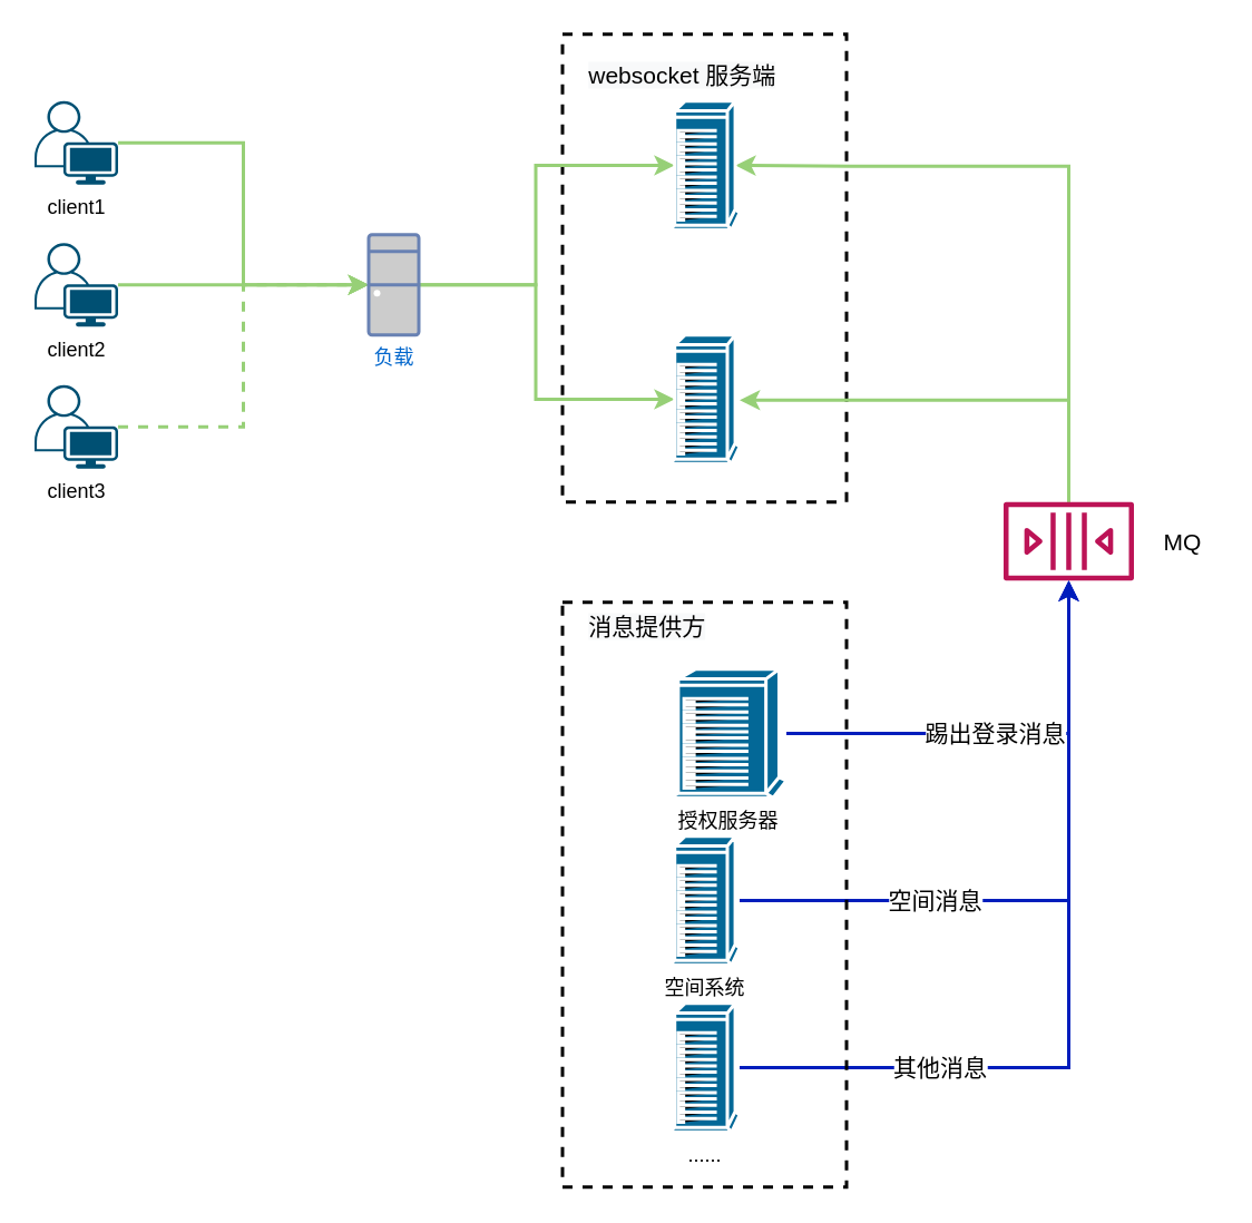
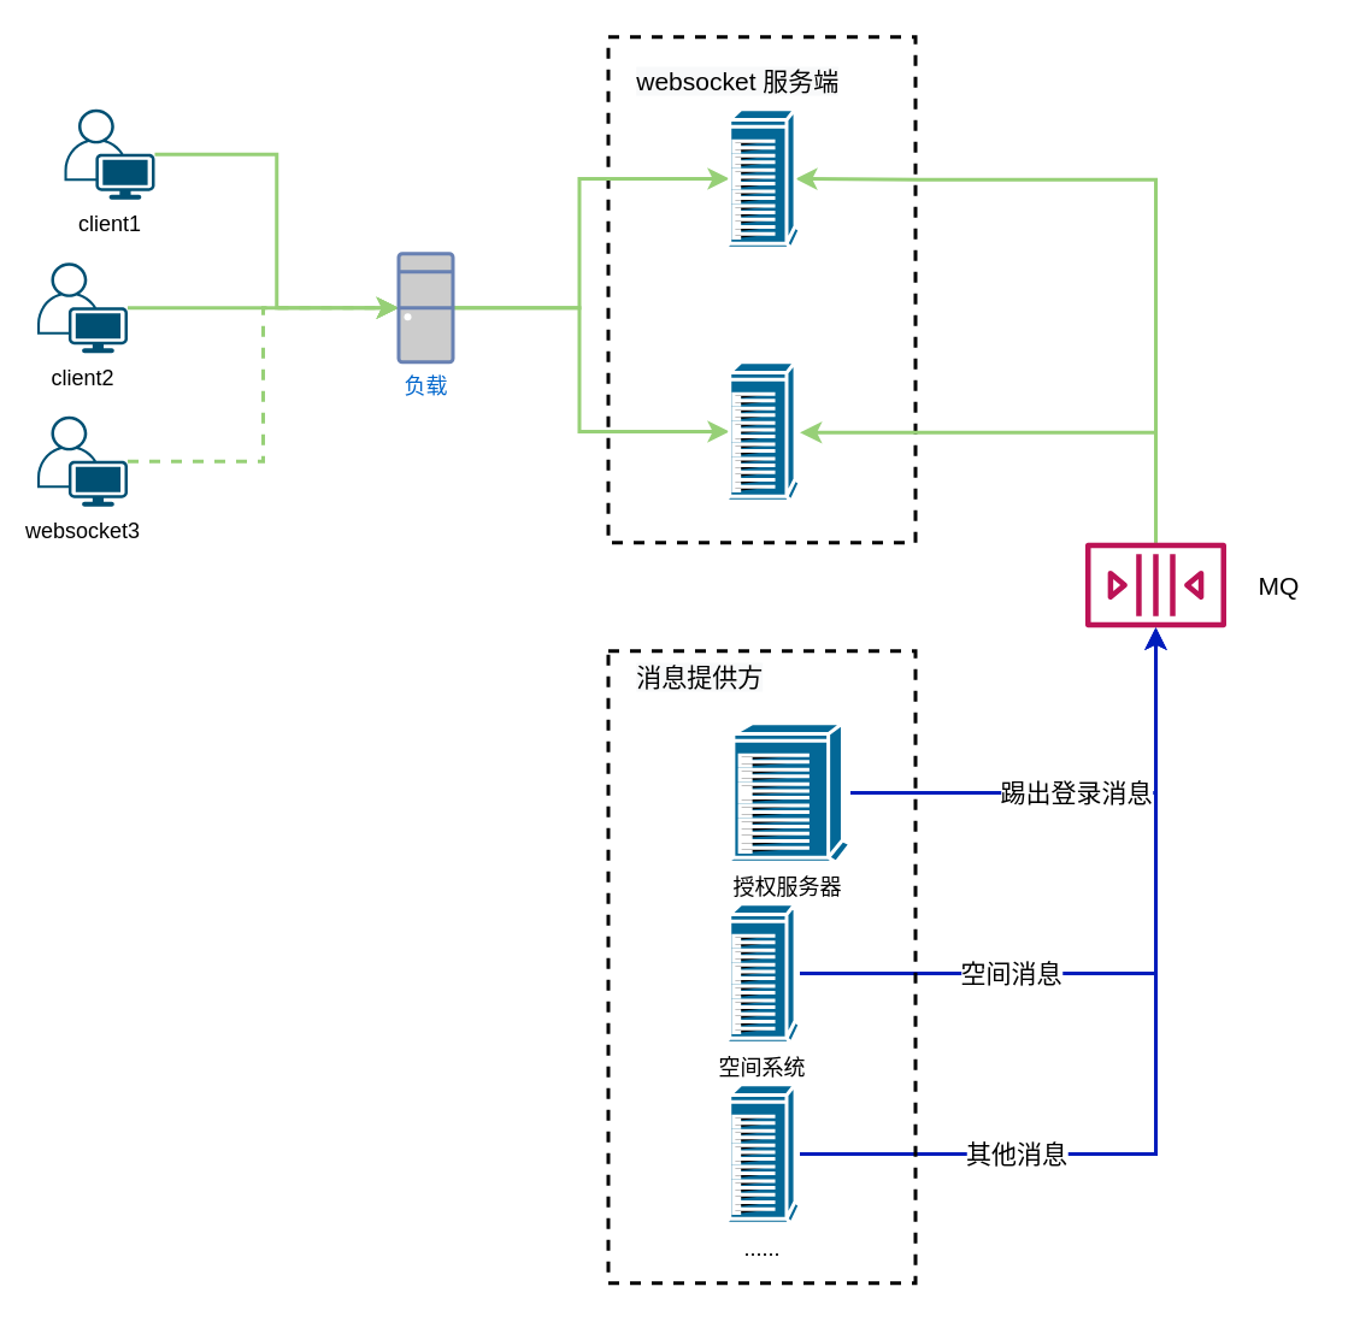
- <mxCell id="4" value="client1" style="points=[[0.35,0,0],[0.98,0.51,0],[1,0.71,0],[0.67,1,0],[0,0.795,0],[0,0.65,0]];verticalLabelPosition=bottom;html=1;verticalAlign=top;aspect=fixed;align=center;pointerEvents=1;shape=mxgraph.cisco19.user;fillColor=#005073;strokeColor=none;" vertex="1" parent="1"><mxGeometry x="20" y="60" width="50" height="50" as="geometry" /></mxCell>
+ <mxCell id="4" value="client1" style="points=[[0.35,0,0],[0.98,0.51,0],[1,0.71,0],[0.67,1,0],[0,0.795,0],[0,0.65,0]];verticalLabelPosition=bottom;html=1;verticalAlign=top;aspect=fixed;align=center;pointerEvents=1;shape=mxgraph.cisco19.user;fillColor=#005073;strokeColor=none;" vertex="1" parent="1"><mxGeometry x="35" y="60" width="50" height="50" as="geometry" /></mxCell>
- <mxCell id="8" value="client3" style="points=[[0.35,0,0],[0.98,0.51,0],[1,0.71,0],[0.67,1,0],[0,0.795,0],[0,0.65,0]];verticalLabelPosition=bottom;html=1;verticalAlign=top;aspect=fixed;align=center;pointerEvents=1;shape=mxgraph.cisco19.user;fillColor=#005073;strokeColor=none;" vertex="1" parent="1"><mxGeometry x="20" y="230" width="50" height="50" as="geometry" /></mxCell>
+ <mxCell id="8" value="websocket3" style="points=[[0.35,0,0],[0.98,0.51,0],[1,0.71,0],[0.67,1,0],[0,0.795,0],[0,0.65,0]];verticalLabelPosition=bottom;html=1;verticalAlign=top;aspect=fixed;align=center;pointerEvents=1;shape=mxgraph.cisco19.user;fillColor=#005073;strokeColor=none;" vertex="1" parent="1"><mxGeometry x="20" y="230" width="50" height="50" as="geometry" /></mxCell>
